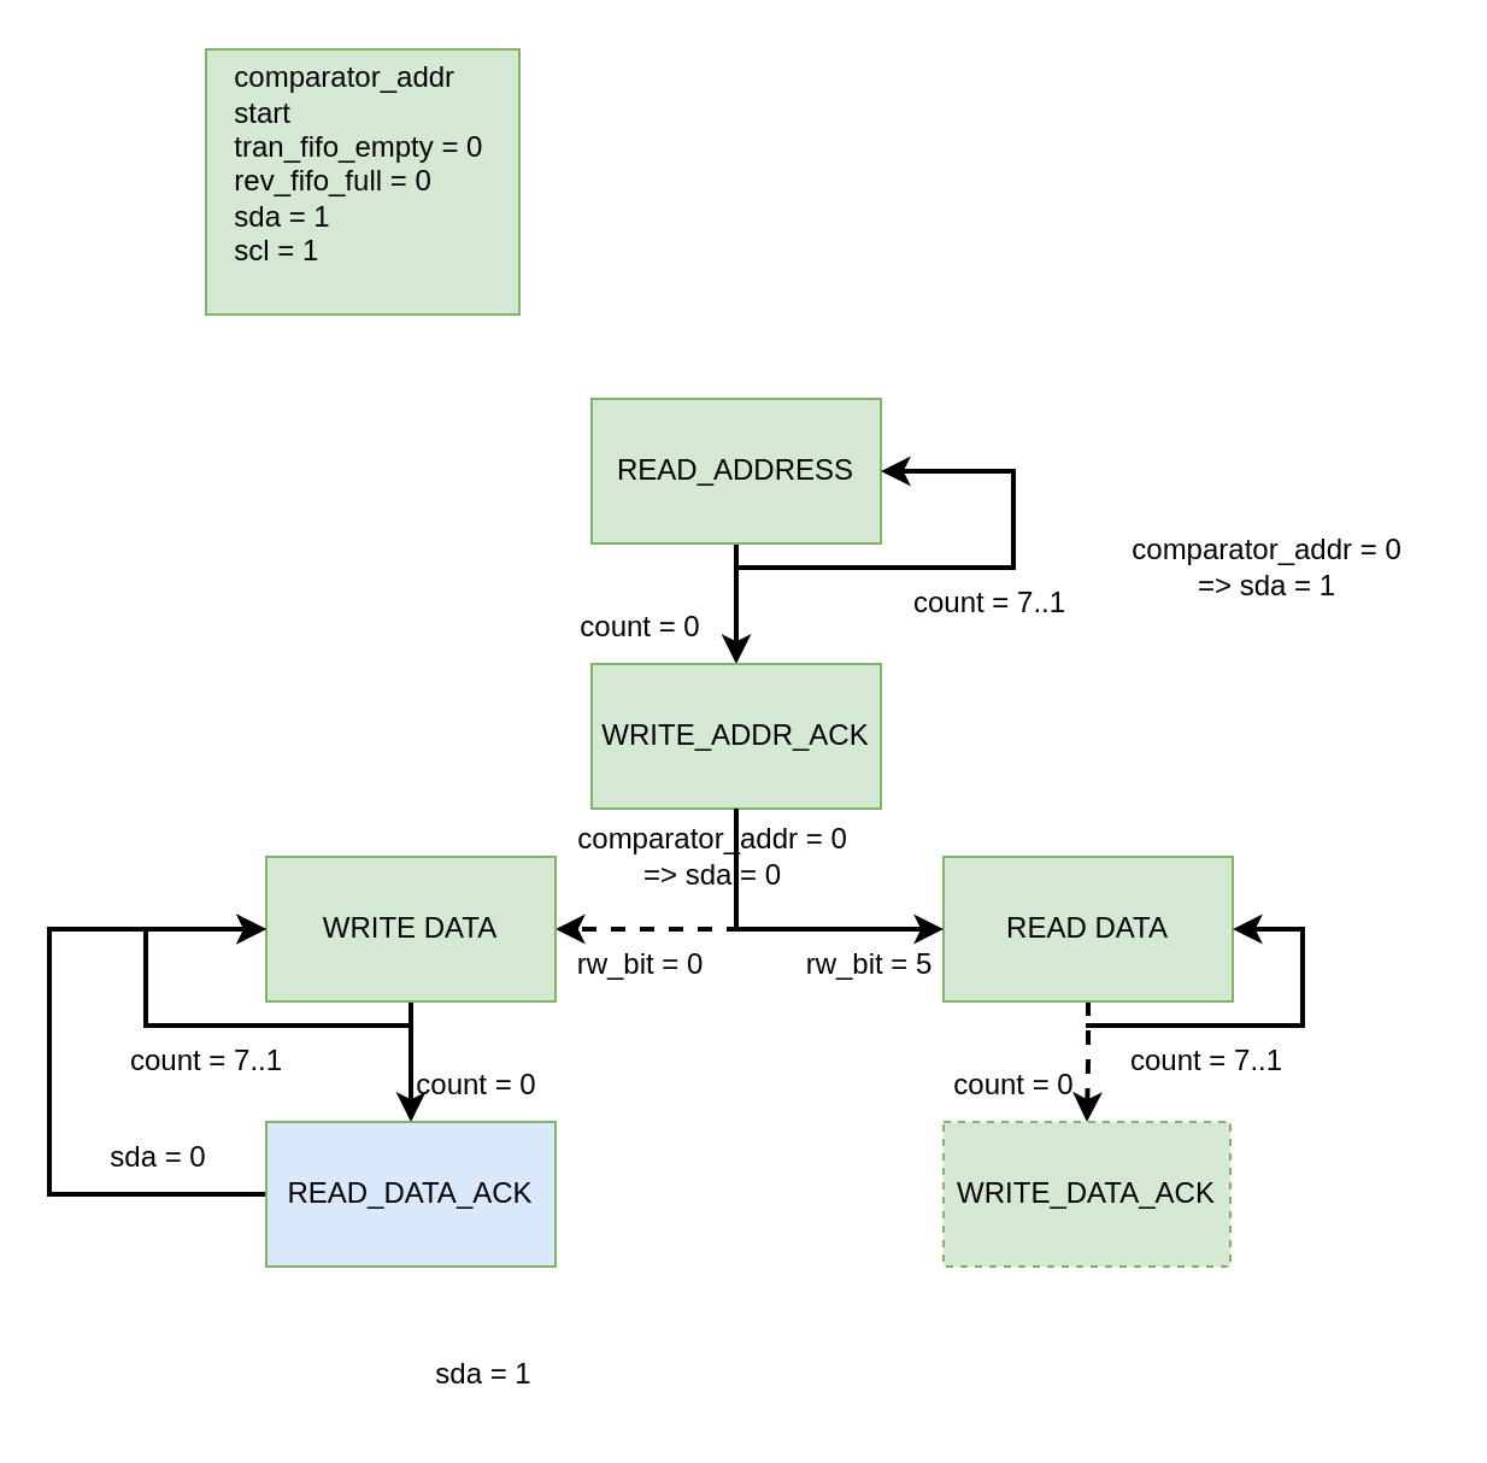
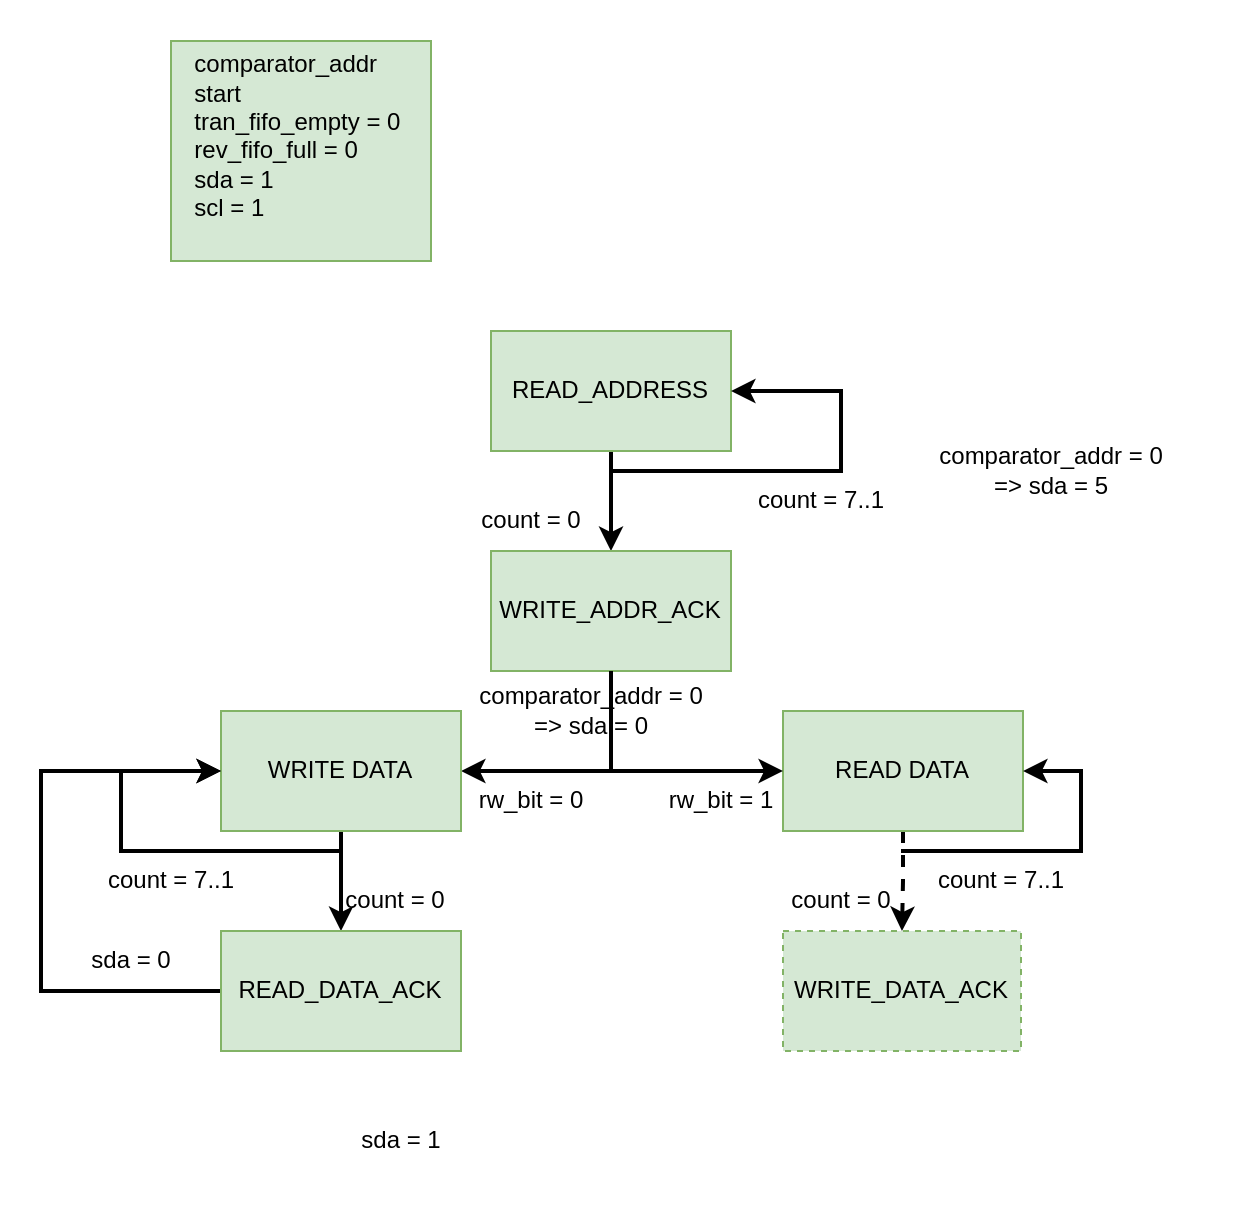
- <mxCell id="18" value="comparator_addr = 0&lt;br&gt;=&amp;gt; sda = 1" style="text;html=1;align=center;verticalAlign=middle;resizable=0;points=[];autosize=1;strokeColor=none;fillColor=none;" parent="1" vertex="1"><mxGeometry x="455" y="215" width="140" height="40" as="geometry" /></mxCell>
+ <mxCell id="18" value="comparator_addr = 0&lt;br&gt;=&amp;gt; sda = 5" style="text;html=1;align=center;verticalAlign=middle;resizable=0;points=[];autosize=1;strokeColor=none;fillColor=none;" parent="1" vertex="1"><mxGeometry x="455" y="215" width="140" height="40" as="geometry" /></mxCell>
- <mxCell id="5" style="edgeStyle=orthogonalEdgeStyle;rounded=0;orthogonalLoop=1;jettySize=auto;html=1;exitX=0.5;exitY=1;exitDx=0;exitDy=0;entryX=1;entryY=0.5;entryDx=0;entryDy=0;strokeWidth=2;dashed=1;" parent="1" source="6" target="8" edge="1"><mxGeometry relative="1" as="geometry" /></mxCell>
+ <mxCell id="5" style="edgeStyle=orthogonalEdgeStyle;rounded=0;orthogonalLoop=1;jettySize=auto;html=1;exitX=0.5;exitY=1;exitDx=0;exitDy=0;entryX=1;entryY=0.5;entryDx=0;entryDy=0;strokeWidth=2;" parent="1" source="6" target="8" edge="1"><mxGeometry relative="1" as="geometry" /></mxCell>
- <mxCell id="21" value="rw_bit = 5" style="text;html=1;align=center;verticalAlign=middle;resizable=0;points=[];autosize=1;strokeColor=none;fillColor=none;" parent="1" vertex="1"><mxGeometry x="320" y="385" width="80" height="30" as="geometry" /></mxCell>
+ <mxCell id="21" value="rw_bit = 1" style="text;html=1;align=center;verticalAlign=middle;resizable=0;points=[];autosize=1;strokeColor=none;fillColor=none;" parent="1" vertex="1"><mxGeometry x="320" y="385" width="80" height="30" as="geometry" /></mxCell>
- <mxCell id="12" value="READ_DATA_ACK" style="rounded=0;whiteSpace=wrap;html=1;fillColor=#dae8fc;strokeColor=#82b366;" parent="1" vertex="1"><mxGeometry x="110" y="465" width="120" height="60" as="geometry" /></mxCell>
+ <mxCell id="12" value="READ_DATA_ACK" style="rounded=0;whiteSpace=wrap;html=1;fillColor=#d5e8d4;strokeColor=#82b366;" parent="1" vertex="1"><mxGeometry x="110" y="465" width="120" height="60" as="geometry" /></mxCell>
